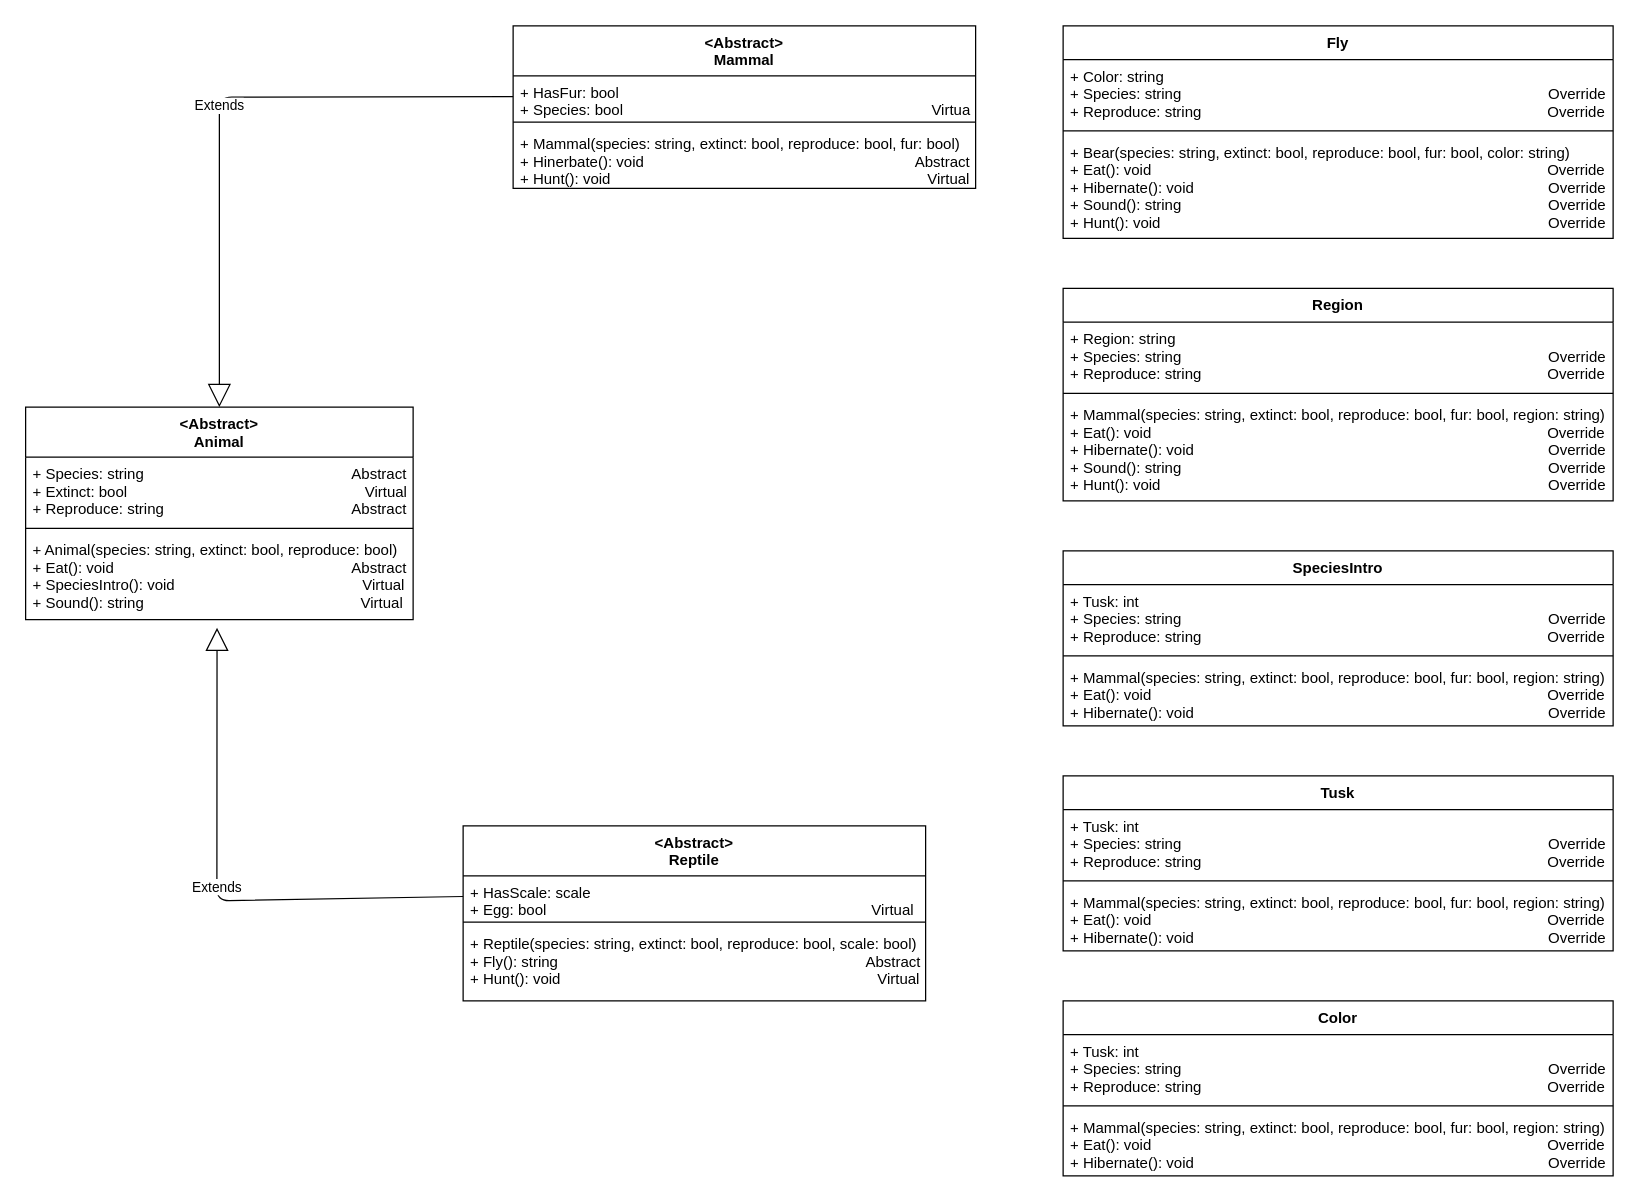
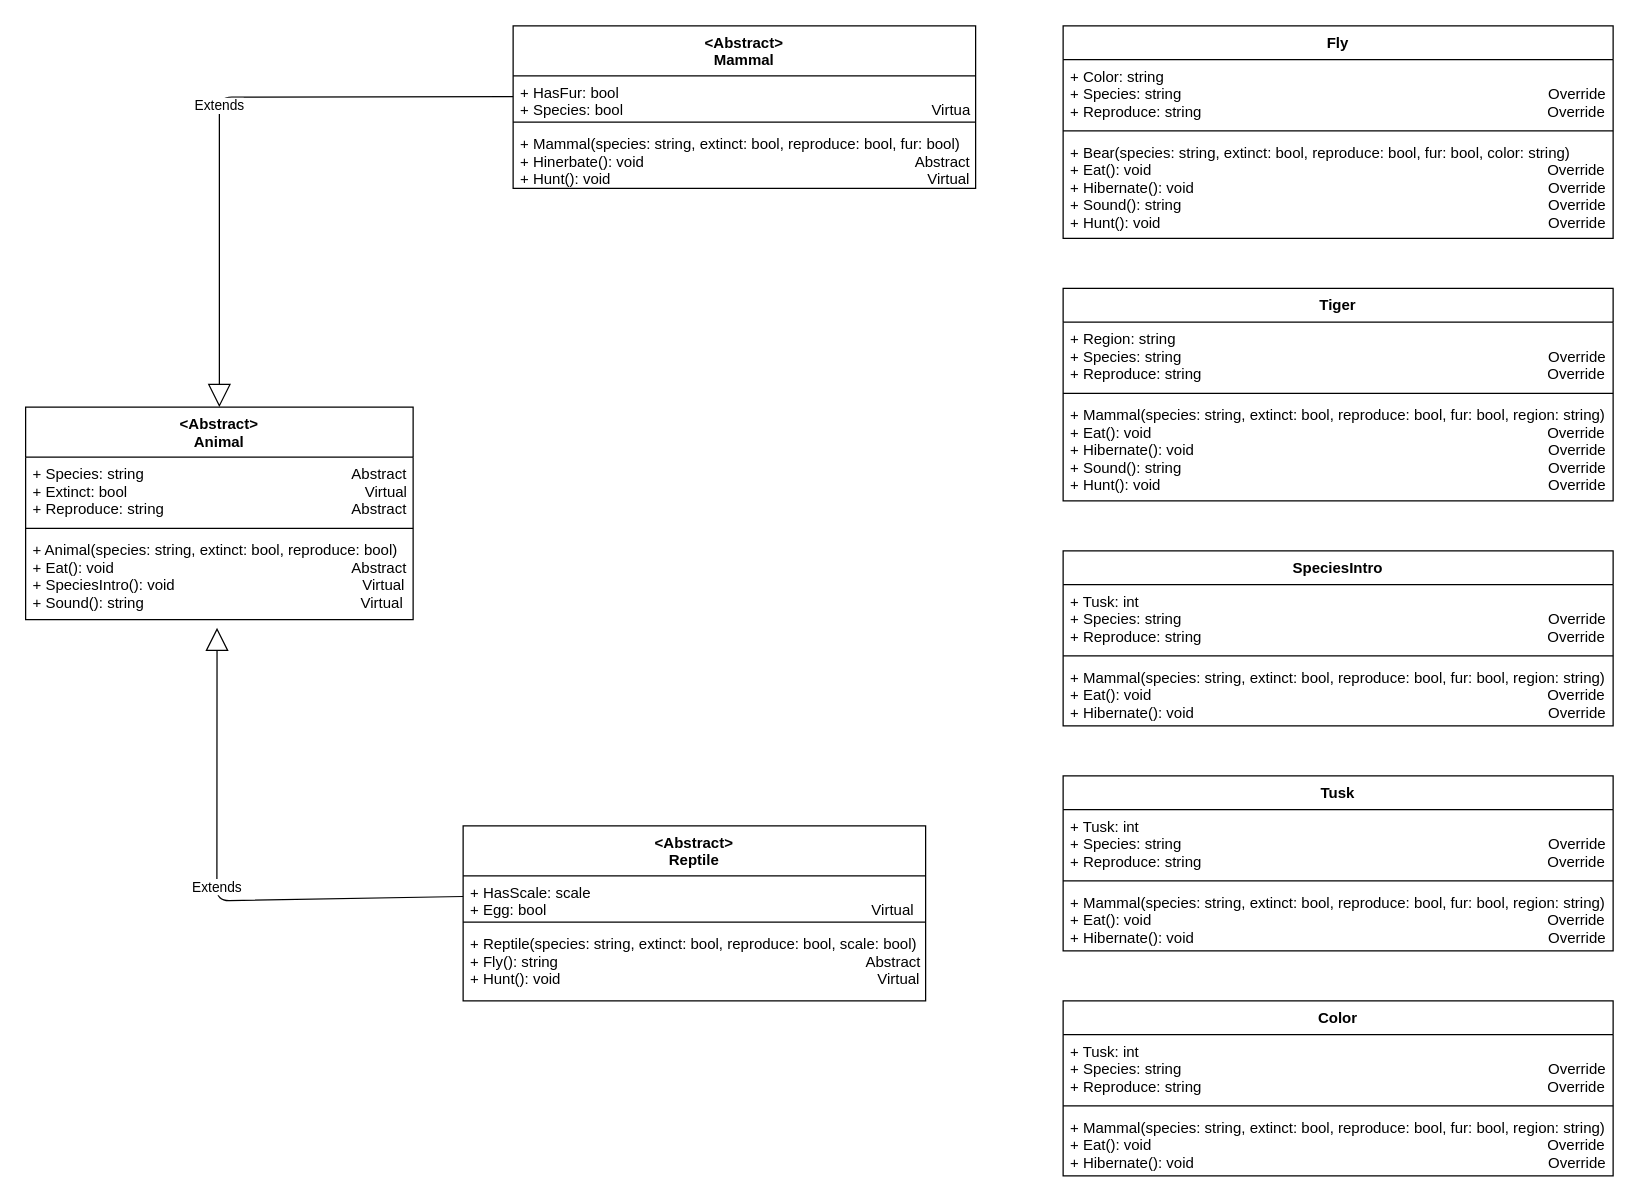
- <mxCell id="14" value="Region" style="swimlane;fontStyle=1;align=center;verticalAlign=top;childLayout=stackLayout;horizontal=1;startSize=27;horizontalStack=0;resizeParent=1;resizeParentMax=0;resizeLast=0;collapsible=1;marginBottom=0;" vertex="1" parent="1"><mxGeometry x="850" y="230" width="440" height="170" as="geometry" /></mxCell>
+ <mxCell id="14" value="Tiger" style="swimlane;fontStyle=1;align=center;verticalAlign=top;childLayout=stackLayout;horizontal=1;startSize=27;horizontalStack=0;resizeParent=1;resizeParentMax=0;resizeLast=0;collapsible=1;marginBottom=0;" vertex="1" parent="1"><mxGeometry x="850" y="230" width="440" height="170" as="geometry" /></mxCell>
